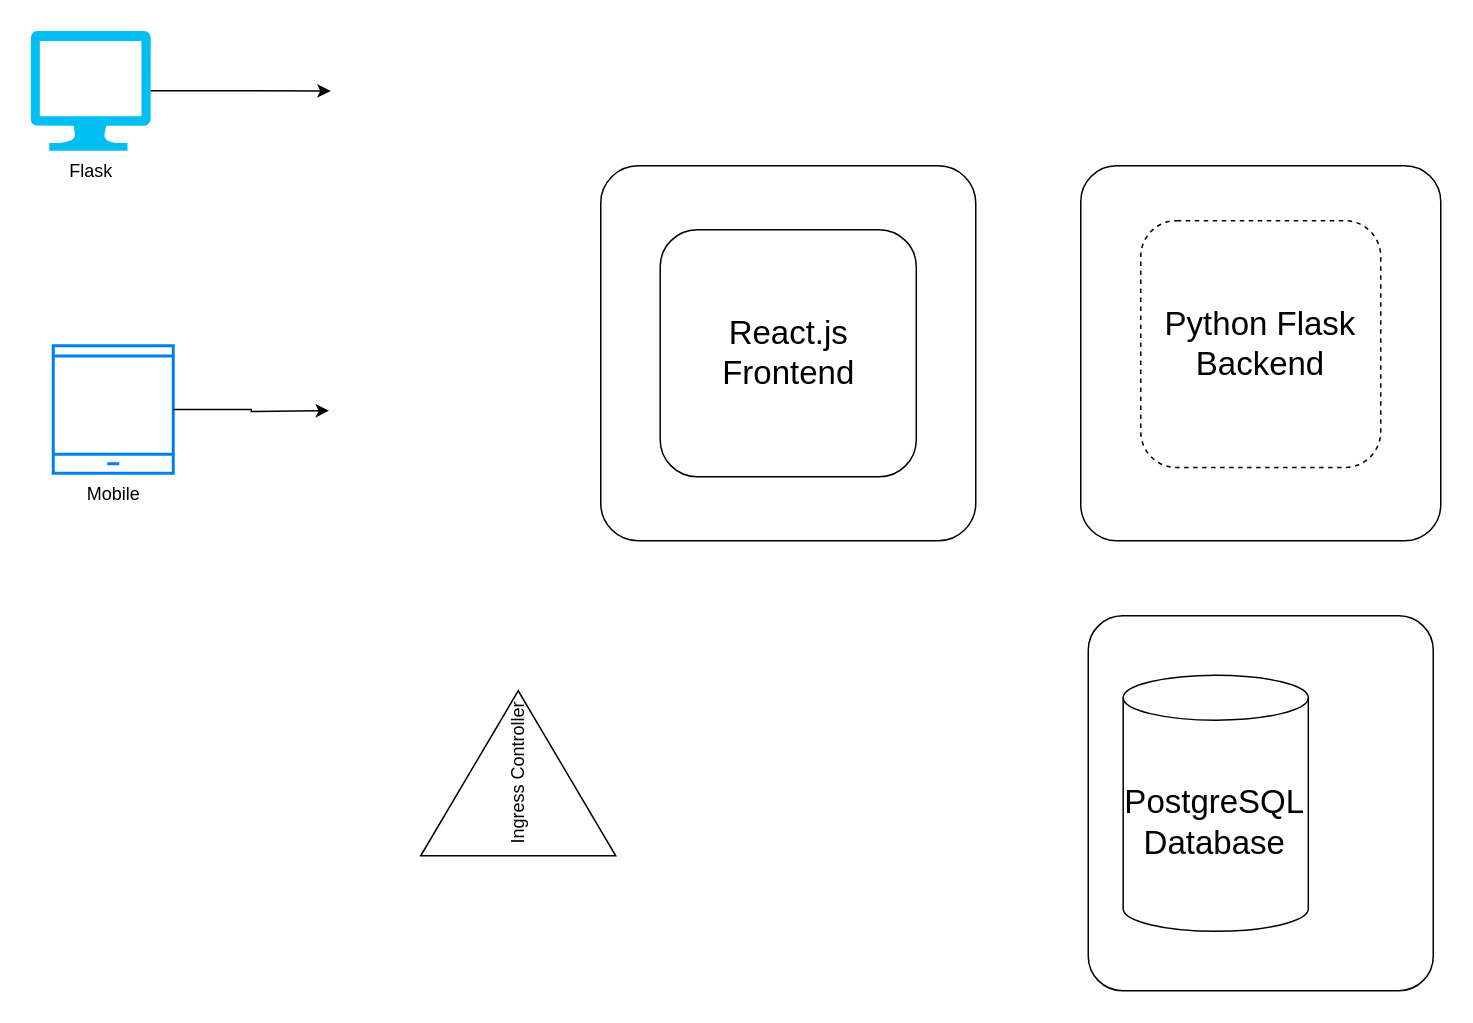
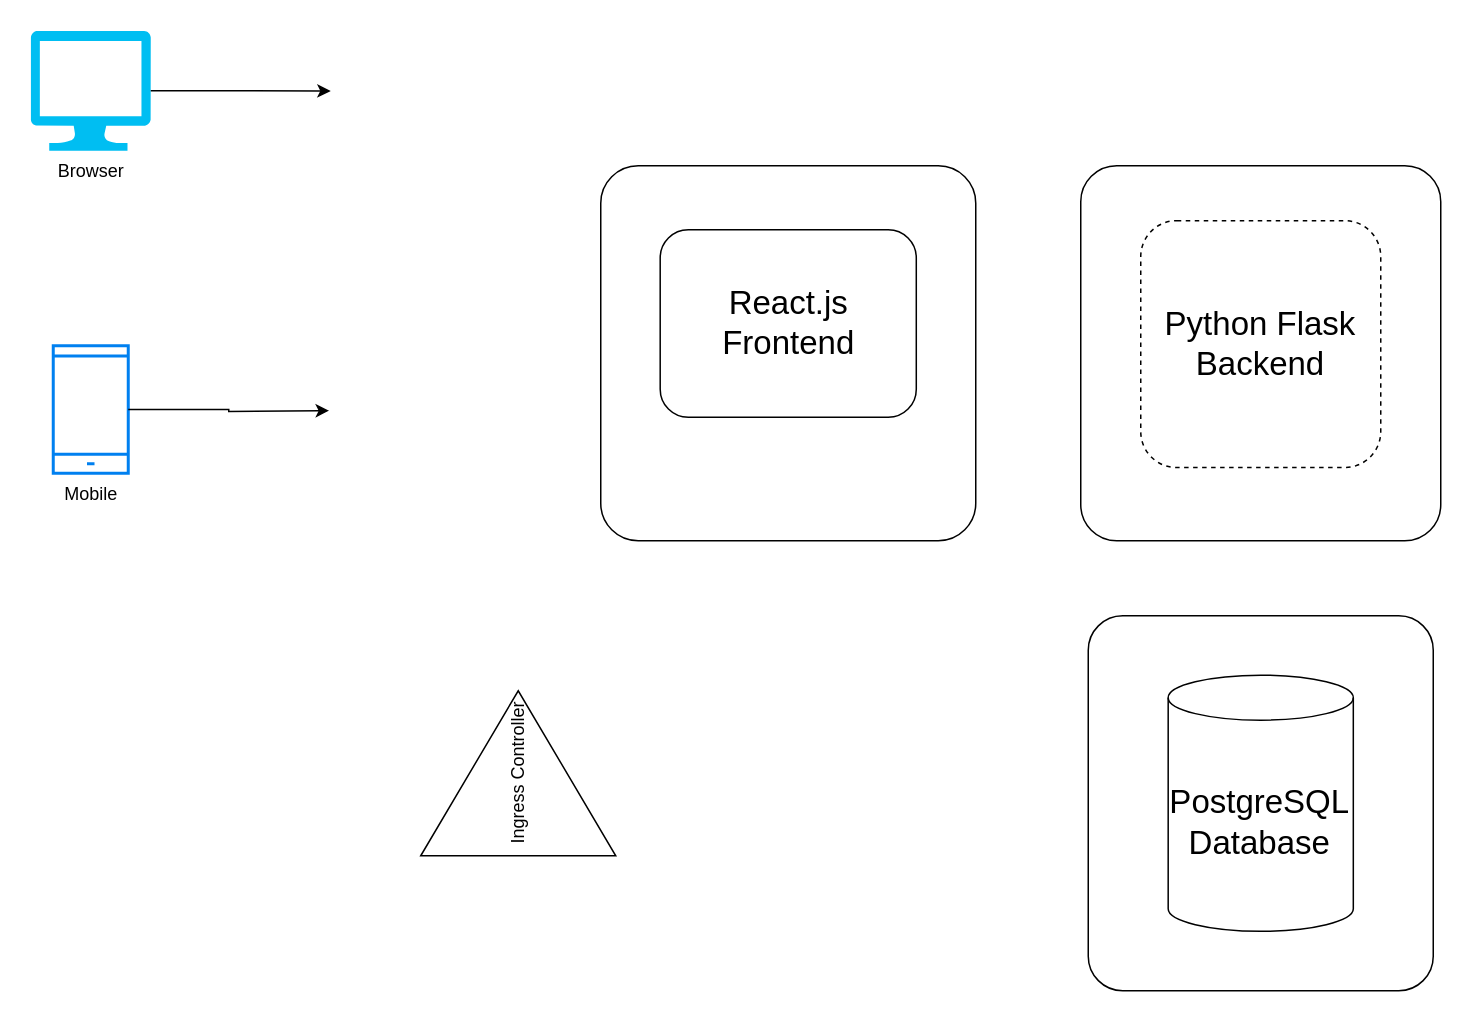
- <mxCell id="2" value="Flask" style="verticalLabelPosition=bottom;html=1;verticalAlign=top;align=center;strokeColor=none;fillColor=#00BEF2;shape=mxgraph.azure.computer;pointerEvents=1;" vertex="1" parent="1"><mxGeometry x="20" y="20" width="80" height="80" as="geometry" /></mxCell>
+ <mxCell id="2" value="Browser" style="verticalLabelPosition=bottom;html=1;verticalAlign=top;align=center;strokeColor=none;fillColor=#00BEF2;shape=mxgraph.azure.computer;pointerEvents=1;" vertex="1" parent="1"><mxGeometry x="20" y="20" width="80" height="80" as="geometry" /></mxCell>
- <mxCell id="9" value="&lt;font style=&quot;font-size: 22px;&quot;&gt;React.js Frontend&lt;/font&gt;" style="rounded=1;whiteSpace=wrap;html=1;" vertex="1" parent="8"><mxGeometry x="39.634" y="42.683" width="170.732" height="164.634" as="geometry" /></mxCell>
+ <mxCell id="9" value="&lt;font style=&quot;font-size: 22px;&quot;&gt;React.js Frontend&lt;/font&gt;" style="rounded=1;whiteSpace=wrap;html=1;" vertex="1" parent="8"><mxGeometry x="39.634" y="42.683" width="170.732" height="125" as="geometry" /></mxCell>
- <mxCell id="3" value="Mobile&lt;div&gt;&lt;br&gt;&lt;/div&gt;" style="html=1;verticalLabelPosition=bottom;align=center;labelBackgroundColor=#ffffff;verticalAlign=top;strokeWidth=2;strokeColor=#0080F0;shadow=0;dashed=0;shape=mxgraph.ios7.icons.smartphone;" vertex="1" parent="1"><mxGeometry x="35" y="230" width="80" height="85" as="geometry" /></mxCell>
+ <mxCell id="3" value="Mobile&lt;div&gt;&lt;br&gt;&lt;/div&gt;" style="html=1;verticalLabelPosition=bottom;align=center;labelBackgroundColor=#ffffff;verticalAlign=top;strokeWidth=2;strokeColor=#0080F0;shadow=0;dashed=0;shape=mxgraph.ios7.icons.smartphone;" vertex="1" parent="1"><mxGeometry x="35" y="230" width="50" height="85" as="geometry" /></mxCell>
- <mxCell id="11" value="&lt;font style=&quot;font-size: 22px;&quot;&gt;PostgreSQL Database&lt;/font&gt;" style="shape=cylinder3;whiteSpace=wrap;html=1;boundedLbl=1;backgroundOutline=1;size=15;" vertex="1" parent="10"><mxGeometry x="23.293" y="39.634" width="123.415" height="170.732" as="geometry" /></mxCell>
+ <mxCell id="11" value="&lt;font style=&quot;font-size: 22px;&quot;&gt;PostgreSQL Database&lt;/font&gt;" style="shape=cylinder3;whiteSpace=wrap;html=1;boundedLbl=1;backgroundOutline=1;size=15;" vertex="1" parent="10"><mxGeometry x="53.293" y="39.634" width="123.415" height="170.732" as="geometry" /></mxCell>
